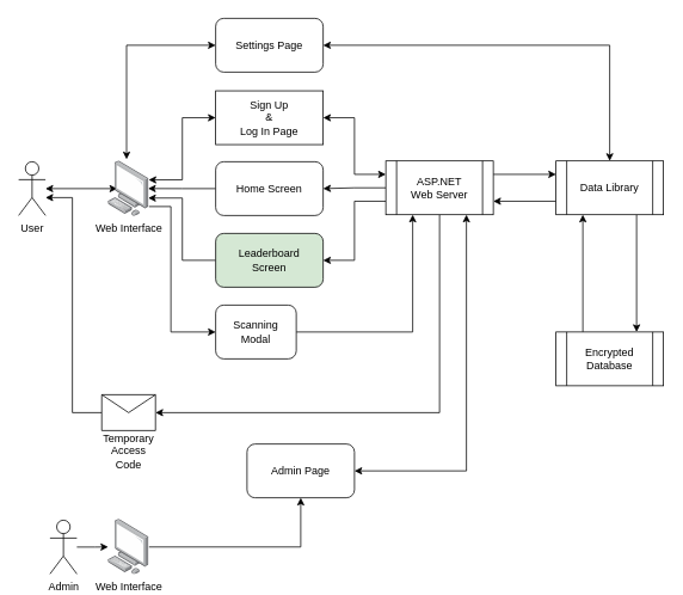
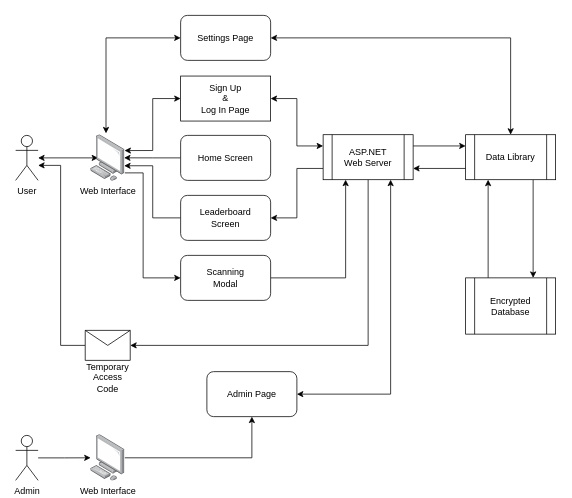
- <mxCell id="14" style="edgeStyle=orthogonalEdgeStyle;rounded=0;orthogonalLoop=1;jettySize=auto;html=1;exitX=0;exitY=0.5;exitDx=0;exitDy=0;entryX=1;entryY=0.5;entryDx=0;entryDy=0;" edge="1" parent="1" source="17" target="9"><mxGeometry relative="1" as="geometry" /></mxCell>
- <mxCell id="11" value="Leaderboard&lt;br&gt;Screen" style="rounded=1;whiteSpace=wrap;html=1;fillColor=#d5e8d4;" vertex="1" parent="1"><mxGeometry x="240" y="260" width="120" height="60" as="geometry" /></mxCell>
+ <mxCell id="11" value="Leaderboard&lt;br&gt;Screen" style="rounded=1;whiteSpace=wrap;html=1;" vertex="1" parent="1"><mxGeometry x="240" y="260" width="120" height="60" as="geometry" /></mxCell>
- <mxCell id="24" value="Scanning&lt;br&gt;Modal" style="rounded=1;whiteSpace=wrap;html=1;" vertex="1" parent="1"><mxGeometry x="240" y="340" width="90" height="60" as="geometry" /></mxCell>
+ <mxCell id="24" value="Scanning&lt;br&gt;Modal" style="rounded=1;whiteSpace=wrap;html=1;" vertex="1" parent="1"><mxGeometry x="240" y="340" width="120" height="60" as="geometry" /></mxCell>
- <mxCell id="22" value="Encrypted&lt;br&gt;Database" style="shape=process;whiteSpace=wrap;html=1;backgroundOutline=1;" vertex="1" parent="1"><mxGeometry x="620" y="370" width="120" height="60" as="geometry" /></mxCell>
+ <mxCell id="22" value="Encrypted&lt;br&gt;Database" style="shape=process;whiteSpace=wrap;html=1;backgroundOutline=1;" vertex="1" parent="1"><mxGeometry x="620" y="370" width="120" height="75" as="geometry" /></mxCell>
- <mxCell id="28" value="Admin" style="shape=umlActor;verticalLabelPosition=bottom;verticalAlign=top;html=1;outlineConnect=0;" vertex="1" parent="1"><mxGeometry x="55" y="580" width="30" height="60" as="geometry" /></mxCell>
+ <mxCell id="28" value="Admin" style="shape=umlActor;verticalLabelPosition=bottom;verticalAlign=top;html=1;outlineConnect=0;" vertex="1" parent="1"><mxGeometry x="20" y="580" width="30" height="60" as="geometry" /></mxCell>
